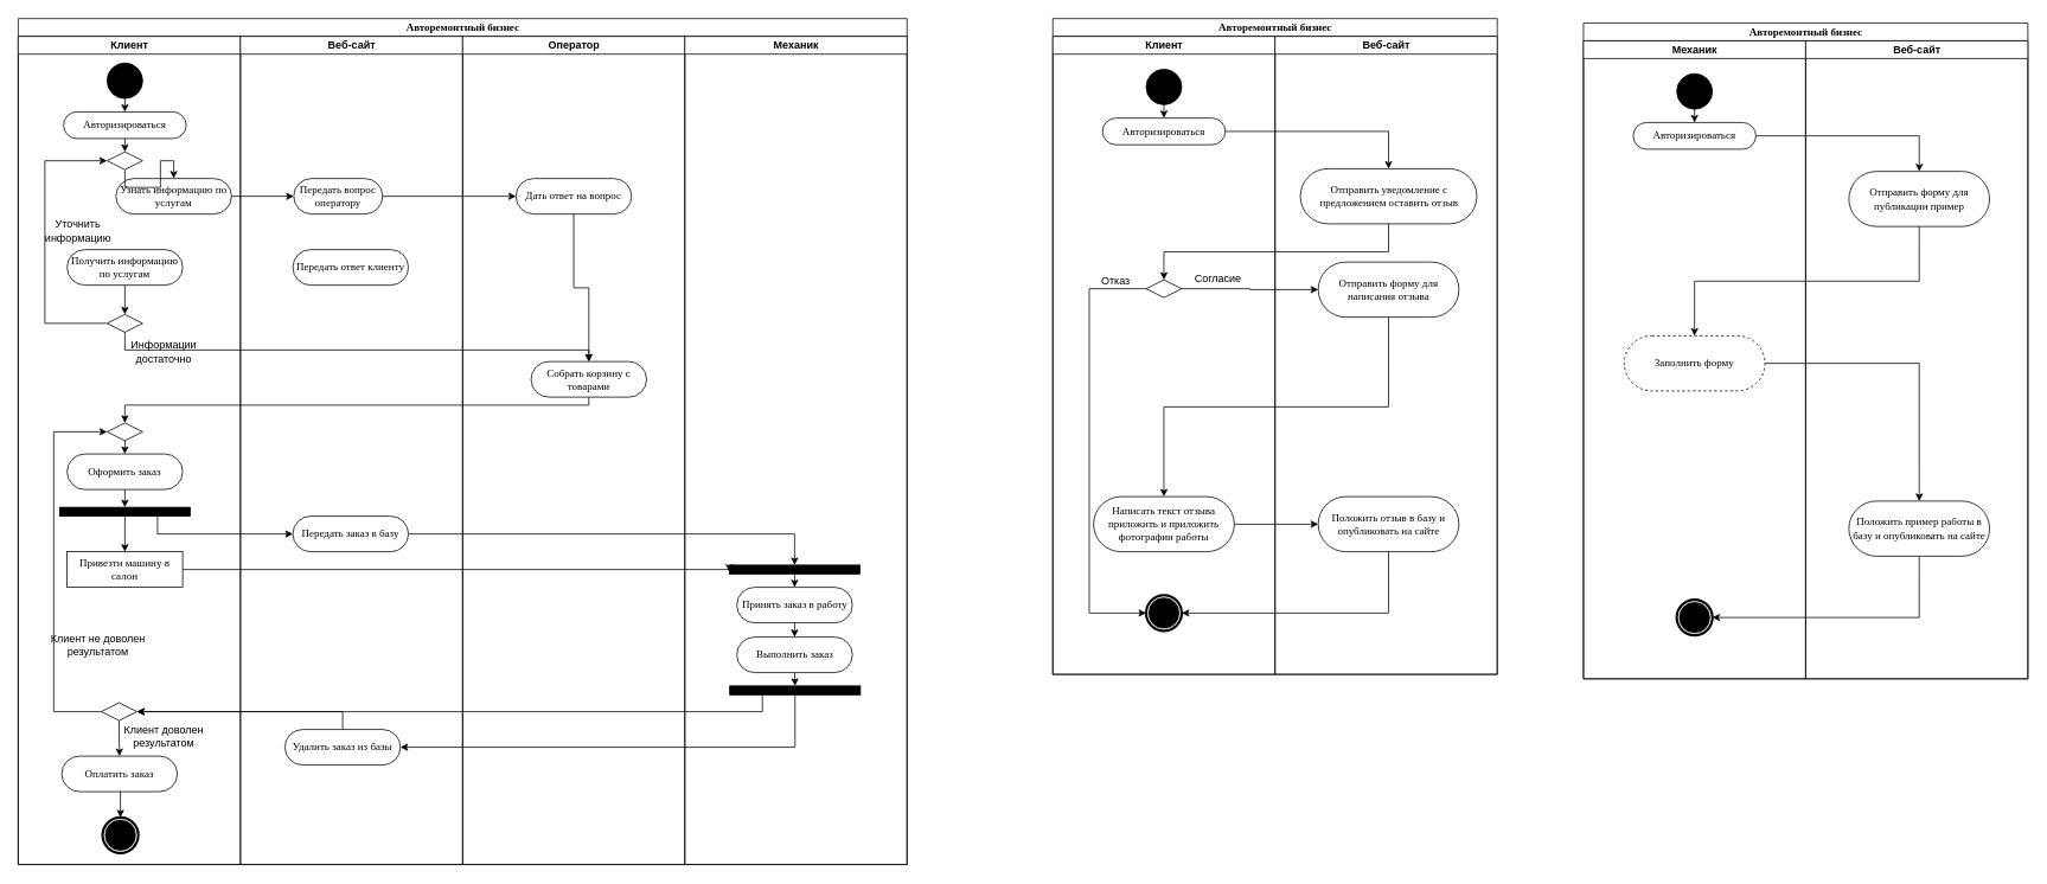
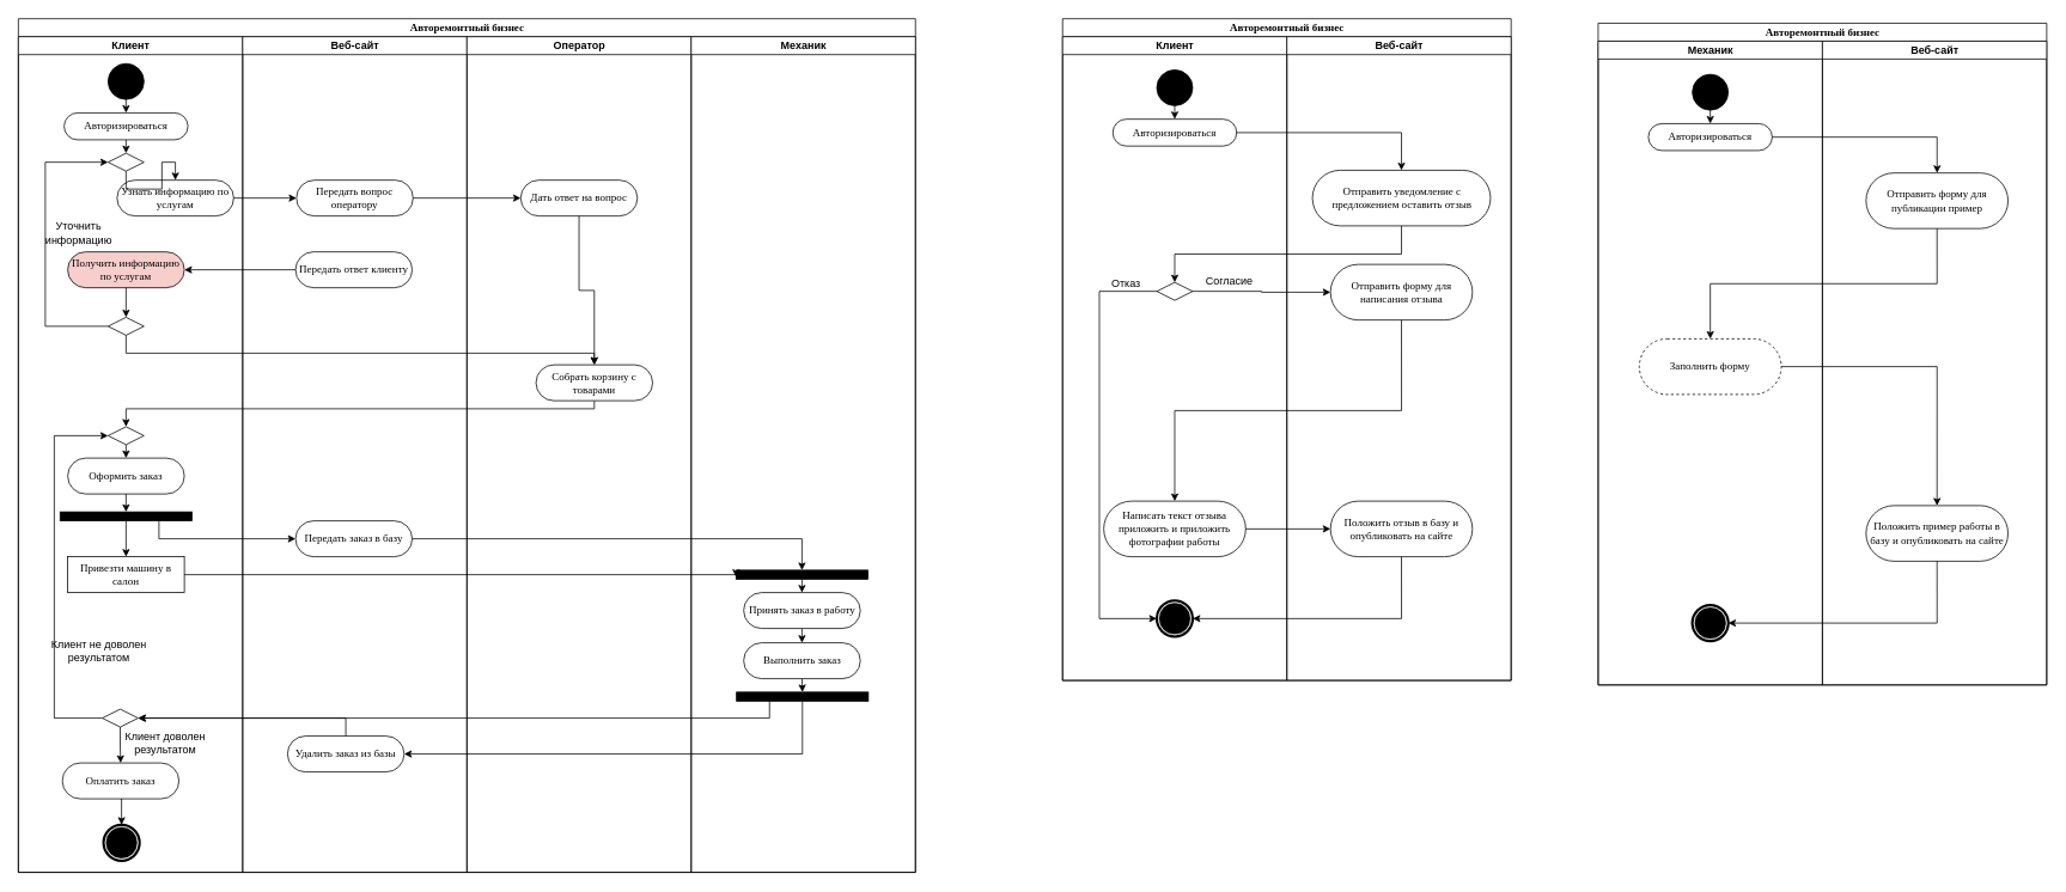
- <mxCell id="33" value="Передать вопрос оператору" style="rounded=1;whiteSpace=wrap;html=1;shadow=0;comic=0;labelBackgroundColor=none;strokeWidth=1;fontFamily=Verdana;fontSize=12;align=center;arcSize=50;" parent="32" vertex="1"><mxGeometry x="60" y="160" width="100" height="40" as="geometry" /></mxCell>
+ <mxCell id="33" value="Передать вопрос оператору" style="rounded=1;whiteSpace=wrap;html=1;shadow=0;comic=0;labelBackgroundColor=none;strokeWidth=1;fontFamily=Verdana;fontSize=12;align=center;arcSize=50;" parent="32" vertex="1"><mxGeometry x="60" y="160" width="130" height="40" as="geometry" /></mxCell>
- <mxCell id="30" value="Получить информацию по услугам" style="rounded=1;whiteSpace=wrap;html=1;shadow=0;comic=0;labelBackgroundColor=none;strokeWidth=1;fontFamily=Verdana;fontSize=12;align=center;arcSize=50;" parent="3" vertex="1"><mxGeometry x="55" y="240" width="130" height="40" as="geometry" /></mxCell>
+ <mxCell id="30" value="Получить информацию по услугам" style="rounded=1;whiteSpace=wrap;html=1;shadow=0;comic=0;labelBackgroundColor=none;strokeWidth=1;fontFamily=Verdana;fontSize=12;align=center;arcSize=50;fillColor=#f8cecc;" parent="3" vertex="1"><mxGeometry x="55" y="240" width="130" height="40" as="geometry" /></mxCell>
+ <mxCell id="55" style="edgeStyle=orthogonalEdgeStyle;rounded=0;orthogonalLoop=1;jettySize=auto;html=1;exitX=0;exitY=0.5;exitDx=0;exitDy=0;entryX=1;entryY=0.5;entryDx=0;entryDy=0;" parent="2" source="36" target="30" edge="1"><mxGeometry relative="1" as="geometry" /></mxCell>
- <mxCell id="11" value="Информации достаточно" style="text;html=1;align=center;verticalAlign=middle;whiteSpace=wrap;rounded=0;" parent="3" vertex="1"><mxGeometry x="133.5" y="340" width="60" height="30" as="geometry" /></mxCell>
